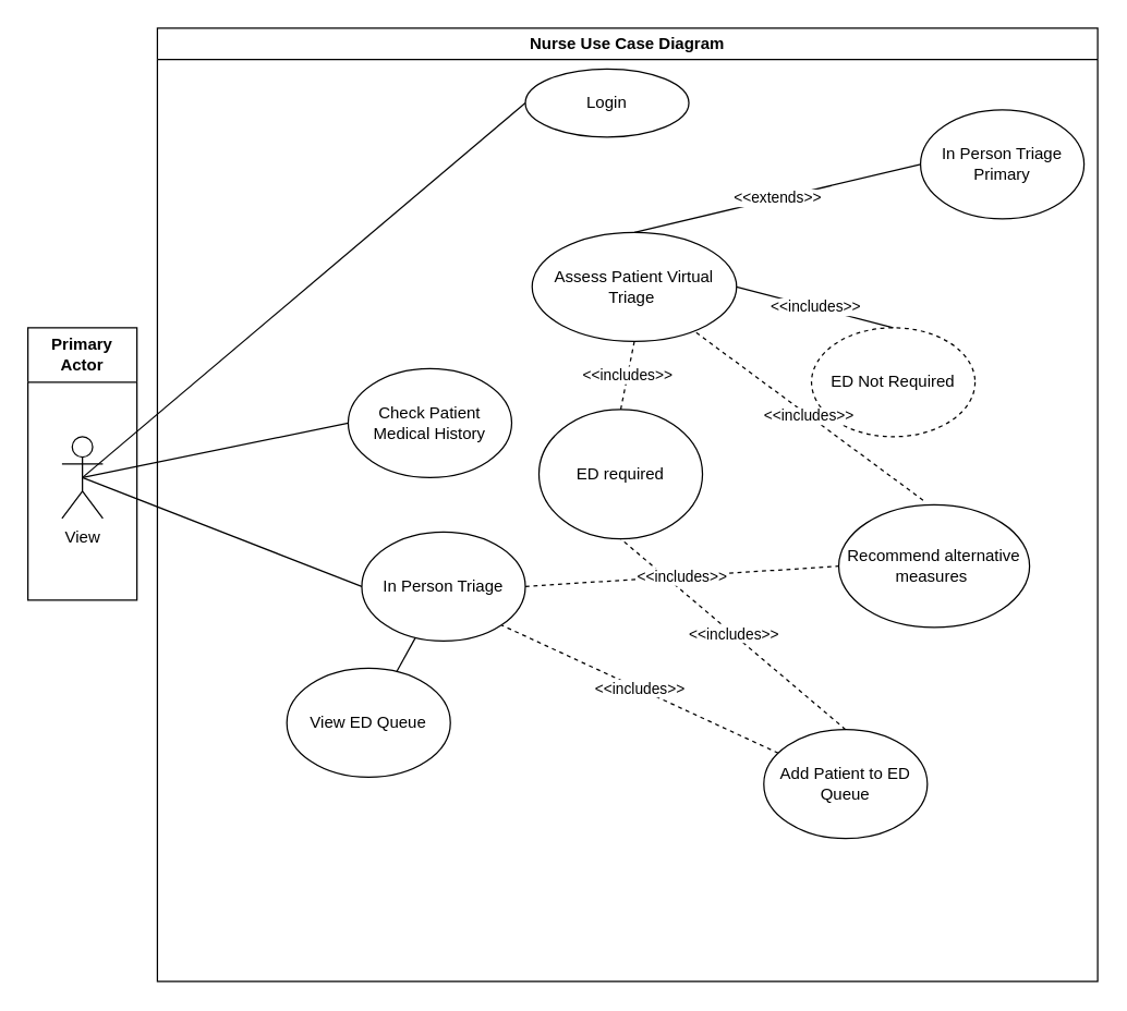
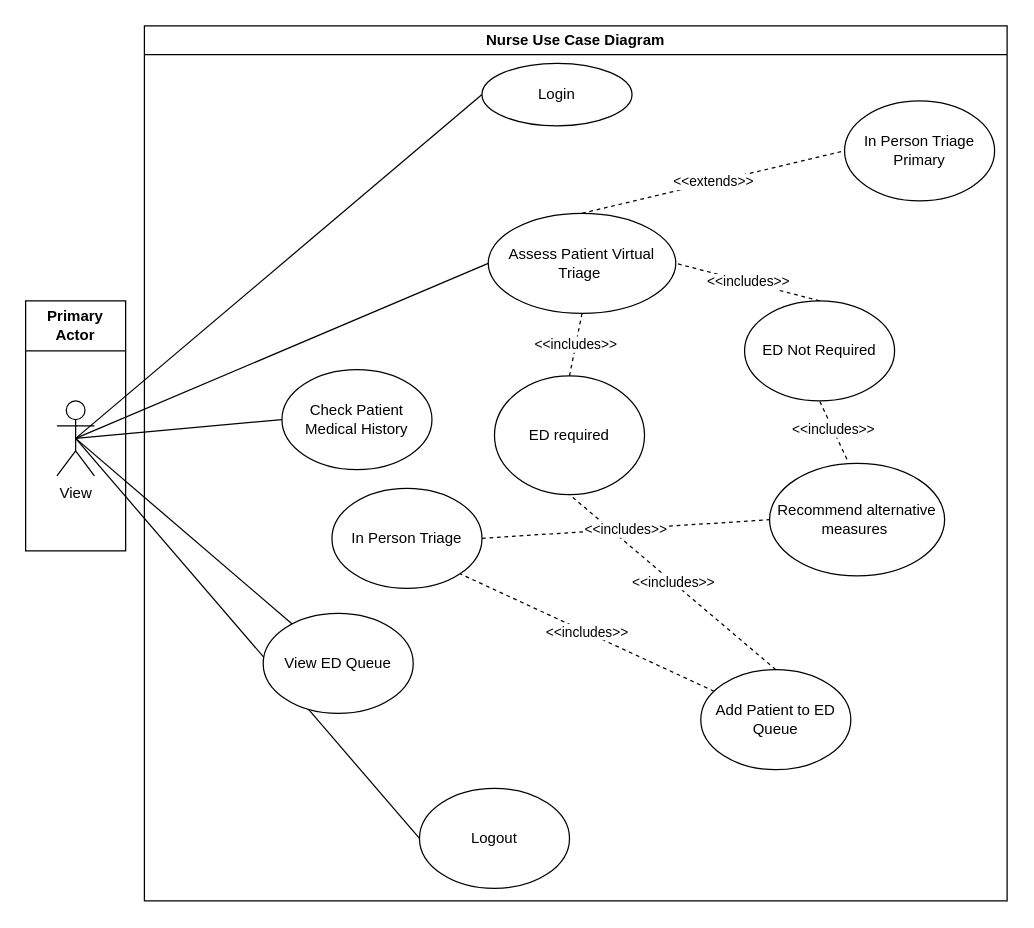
- <mxCell id="21" value="&amp;lt;&amp;lt;extends&amp;gt;&amp;gt;" style="endArrow=none;dashed=0;html=1;rounded=0;entryX=0;entryY=0.5;entryDx=0;entryDy=0;exitX=0.5;exitY=0;exitDx=0;exitDy=0;" edge="1" parent="7" source="8" target="20"><mxGeometry width="50" height="50" relative="1" as="geometry"><mxPoint x="430" y="150" as="sourcePoint" /><mxPoint x="480" y="100" as="targetPoint" /></mxGeometry></mxCell>
+ <mxCell id="21" value="&amp;lt;&amp;lt;extends&amp;gt;&amp;gt;" style="endArrow=none;dashed=1;html=1;rounded=0;entryX=0;entryY=0.5;entryDx=0;entryDy=0;exitX=0.5;exitY=0;exitDx=0;exitDy=0;" edge="1" parent="7" source="8" target="20"><mxGeometry width="50" height="50" relative="1" as="geometry"><mxPoint x="430" y="150" as="sourcePoint" /><mxPoint x="480" y="100" as="targetPoint" /></mxGeometry></mxCell>
- <mxCell id="12" value="&amp;lt;&amp;lt;includes&amp;gt;&amp;gt;" style="endArrow=none;dashed=0;html=1;rounded=0;entryX=1;entryY=0.5;entryDx=0;entryDy=0;exitX=0.5;exitY=0;exitDx=0;exitDy=0;" parent="7" source="11" target="8" edge="1"><mxGeometry x="-0.004" width="50" height="50" relative="1" as="geometry"><mxPoint x="500" y="310" as="sourcePoint" /><mxPoint x="550" y="260" as="targetPoint" /><mxPoint as="offset" /></mxGeometry></mxCell>
+ <mxCell id="12" value="&amp;lt;&amp;lt;includes&amp;gt;&amp;gt;" style="endArrow=none;dashed=1;html=1;rounded=0;entryX=1;entryY=0.5;entryDx=0;entryDy=0;exitX=0.5;exitY=0;exitDx=0;exitDy=0;" parent="7" source="11" target="8" edge="1"><mxGeometry x="-0.004" width="50" height="50" relative="1" as="geometry"><mxPoint x="500" y="310" as="sourcePoint" /><mxPoint x="550" y="260" as="targetPoint" /><mxPoint as="offset" /></mxGeometry></mxCell>
+ <mxCell id="4" value="" style="endArrow=none;html=1;rounded=0;entryX=0;entryY=0.5;entryDx=0;entryDy=0;exitX=0.5;exitY=0.5;exitDx=0;exitDy=0;exitPerimeter=0;" parent="1" source="26" target="8" edge="1"><mxGeometry width="50" height="50" relative="1" as="geometry"><mxPoint x="215" y="330" as="sourcePoint" /><mxPoint x="265" y="280" as="targetPoint" /></mxGeometry></mxCell>
- <mxCell id="11" value="ED Not Required" style="ellipse;whiteSpace=wrap;html=1;dashed=1;" parent="7" vertex="1"><mxGeometry x="480" y="220" width="120" height="80" as="geometry" /></mxCell>
+ <mxCell id="11" value="ED Not Required" style="ellipse;whiteSpace=wrap;html=1;" parent="7" vertex="1"><mxGeometry x="480" y="220" width="120" height="80" as="geometry" /></mxCell>
- <mxCell id="14" value="&amp;lt;&amp;lt;includes&amp;gt;&amp;gt;" style="endArrow=none;dashed=1;html=1;rounded=0;exitX=0.442;exitY=-0.037;exitDx=0;exitDy=0;exitPerimeter=0;" parent="7" source="13" target="8" edge="1"><mxGeometry width="50" height="50" relative="1" as="geometry"><mxPoint x="630" y="430" as="sourcePoint" /><mxPoint x="680" y="380" as="targetPoint" /></mxGeometry></mxCell>
+ <mxCell id="14" value="&amp;lt;&amp;lt;includes&amp;gt;&amp;gt;" style="endArrow=none;dashed=1;html=1;rounded=0;entryX=0.5;entryY=1;entryDx=0;entryDy=0;exitX=0.442;exitY=-0.037;exitDx=0;exitDy=0;exitPerimeter=0;" parent="7" source="13" target="11" edge="1"><mxGeometry width="50" height="50" relative="1" as="geometry"><mxPoint x="630" y="430" as="sourcePoint" /><mxPoint x="680" y="380" as="targetPoint" /></mxGeometry></mxCell>
- <mxCell id="18" value="Check Patient Medical History" style="ellipse;whiteSpace=wrap;html=1;" parent="7" vertex="1"><mxGeometry x="140" y="250" width="120" height="80" as="geometry" /></mxCell>
+ <mxCell id="18" value="Check Patient Medical History" style="ellipse;whiteSpace=wrap;html=1;" parent="7" vertex="1"><mxGeometry x="110" y="275" width="120" height="80" as="geometry" /></mxCell>
- <mxCell id="27" value="" style="endArrow=none;html=1;rounded=0;entryX=0;entryY=0.5;entryDx=0;entryDy=0;exitX=0.5;exitY=0.5;exitDx=0;exitDy=0;exitPerimeter=0;" edge="1" parent="1" source="26" target="19"><mxGeometry width="50" height="50" relative="1" as="geometry"><mxPoint x="175" y="460" as="sourcePoint" /><mxPoint x="225" y="410" as="targetPoint" /></mxGeometry></mxCell>
+ <mxCell id="6" value="" style="endArrow=none;html=1;rounded=0;entryX=0.5;entryY=0.5;entryDx=0;entryDy=0;entryPerimeter=0;exitX=0;exitY=0.5;exitDx=0;exitDy=0;" parent="1" source="17" target="26" edge="1"><mxGeometry width="50" height="50" relative="1" as="geometry"><mxPoint x="175" y="530" as="sourcePoint" /><mxPoint x="225" y="480" as="targetPoint" /></mxGeometry></mxCell>
- <mxCell id="28" value="" style="endArrow=none;html=1;rounded=0;" edge="1" parent="1" source="24" target="19"><mxGeometry width="50" height="50" relative="1" as="geometry"><mxPoint x="165" y="520" as="sourcePoint" /><mxPoint x="215" y="470" as="targetPoint" /></mxGeometry></mxCell>
+ <mxCell id="28" value="" style="endArrow=none;html=1;rounded=0;entryX=0.5;entryY=0.5;entryDx=0;entryDy=0;entryPerimeter=0;" edge="1" parent="1" source="24" target="26"><mxGeometry width="50" height="50" relative="1" as="geometry"><mxPoint x="165" y="520" as="sourcePoint" /><mxPoint x="215" y="470" as="targetPoint" /></mxGeometry></mxCell>
+ <mxCell id="17" value="Logout" style="ellipse;whiteSpace=wrap;html=1;" parent="7" vertex="1"><mxGeometry x="220" y="610" width="120" height="80" as="geometry" /></mxCell>
